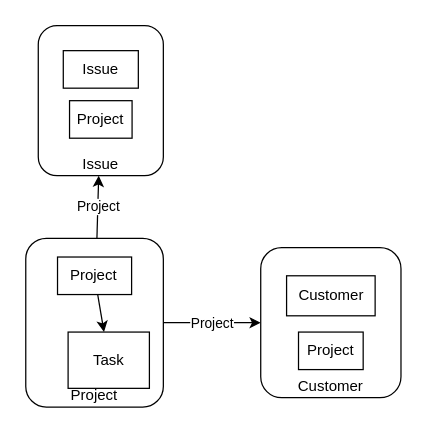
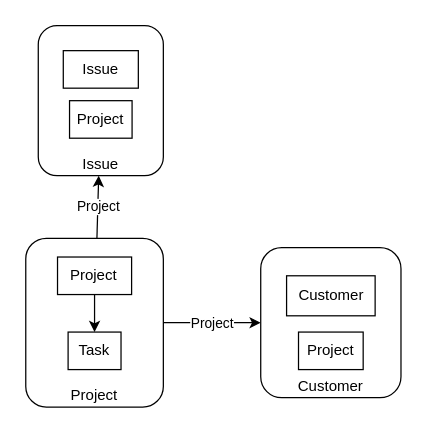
- <mxCell id="6" value="Task" style="rounded=0;whiteSpace=wrap;html=1;" parent="3" vertex="1"><mxGeometry x="33.846" y="75" width="65" height="45" as="geometry" /></mxCell>
+ <mxCell id="6" value="Task" style="rounded=0;whiteSpace=wrap;html=1;" parent="3" vertex="1"><mxGeometry x="33.846" y="75" width="42.308" height="30" as="geometry" /></mxCell>
